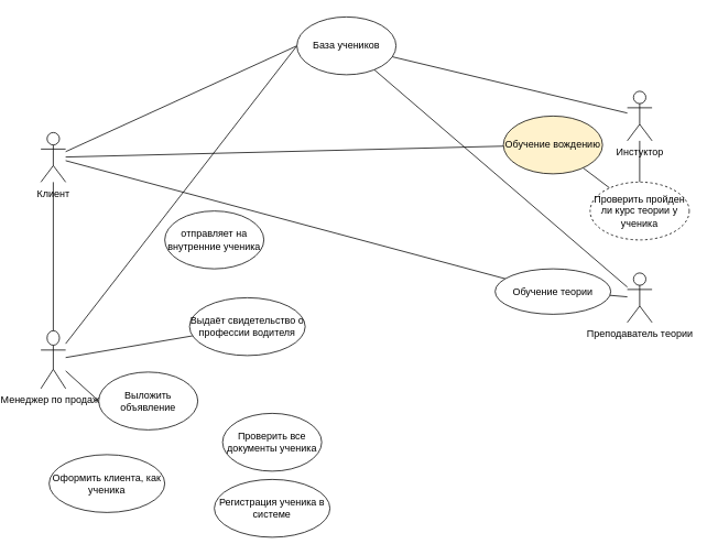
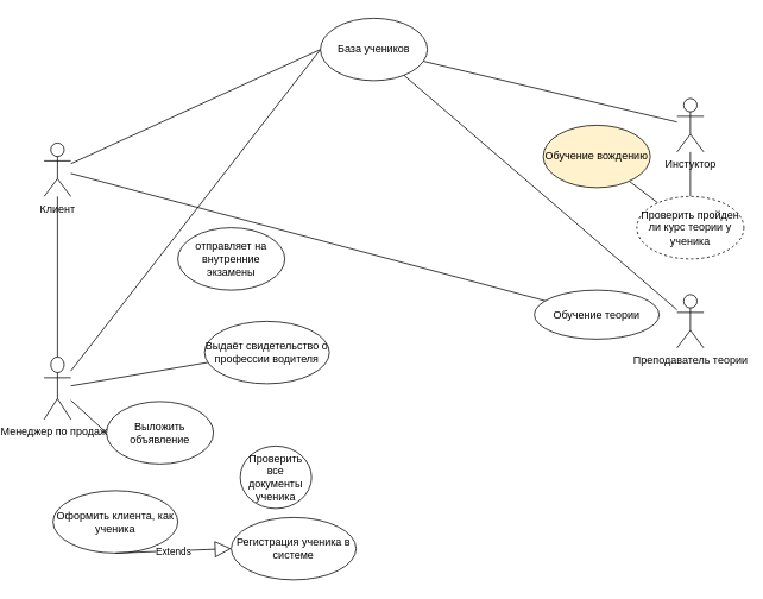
- <mxCell id="22" value="" style="endArrow=none;html=1;rounded=0;" edge="1" parent="1" source="2" target="26"><mxGeometry width="50" height="50" relative="1" as="geometry"><mxPoint x="760" y="515" as="sourcePoint" /><mxPoint x="600" y="505" as="targetPoint" /></mxGeometry></mxCell>
- <mxCell id="27" value="отправляет на внутренние ученика" style="ellipse;whiteSpace=wrap;html=1;" vertex="1" parent="1"><mxGeometry x="170" y="255" width="120" height="70" as="geometry" /></mxCell>
+ <mxCell id="27" value="отправляет на внутренние экзамены" style="ellipse;whiteSpace=wrap;html=1;" vertex="1" parent="1"><mxGeometry x="170" y="255" width="120" height="70" as="geometry" /></mxCell>
- <mxCell id="19" value="" style="endArrow=none;html=1;rounded=0;" edge="1" parent="1" source="9" target="16"><mxGeometry width="50" height="50" relative="1" as="geometry"><mxPoint x="730" y="485" as="sourcePoint" /><mxPoint x="570" y="475" as="targetPoint" /></mxGeometry></mxCell>
- <mxCell id="12" value="Проверить все документы ученика" style="ellipse;whiteSpace=wrap;html=1;" vertex="1" parent="1"><mxGeometry x="240" y="500" width="120" height="70" as="geometry" /></mxCell>
+ <mxCell id="12" value="Проверить все документы ученика" style="ellipse;whiteSpace=wrap;html=1;" vertex="1" parent="1"><mxGeometry x="240" y="500" width="80" height="70" as="geometry" /></mxCell>
+ <mxCell id="13" value="Extends" style="endArrow=block;endSize=16;endFill=0;html=1;rounded=0;exitX=0.5;exitY=1;exitDx=0;exitDy=0;entryX=0;entryY=0.5;entryDx=0;entryDy=0;" edge="1" parent="1" source="10" target="11"><mxGeometry width="160" relative="1" as="geometry"><mxPoint x="205" y="605" as="sourcePoint" /><mxPoint x="355" y="585" as="targetPoint" /></mxGeometry></mxCell>
